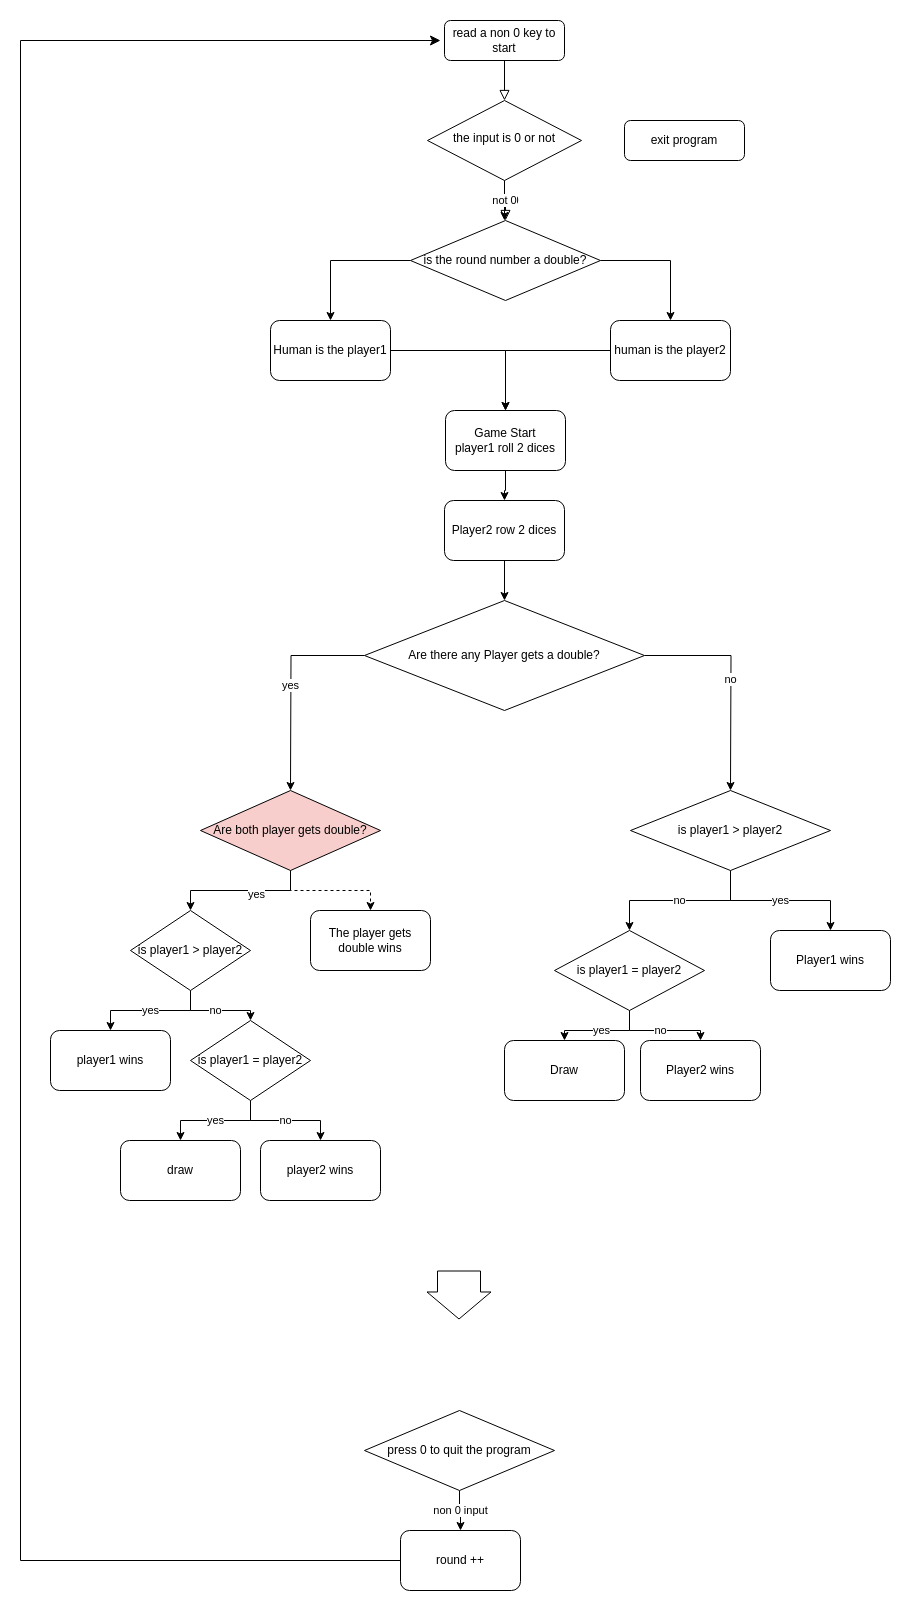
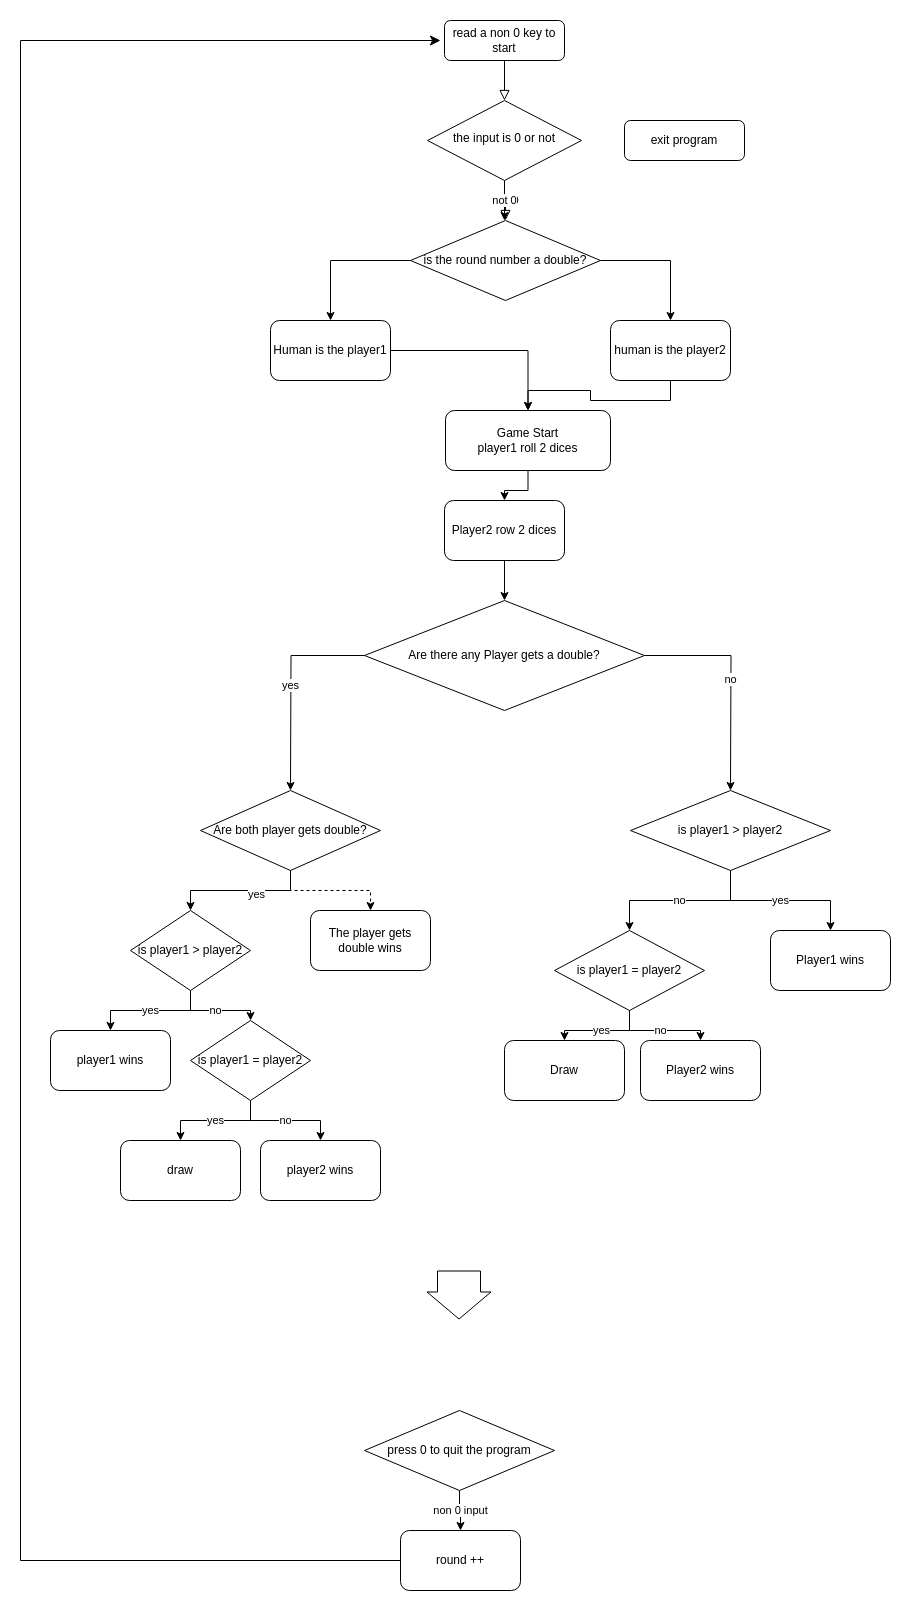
- <mxCell id="9" value="Game Start&lt;div&gt;player1 roll 2 dices&lt;/div&gt;" style="rounded=1;whiteSpace=wrap;html=1;" vertex="1" parent="1"><mxGeometry x="445" y="410" width="120" height="60" as="geometry" /></mxCell>
+ <mxCell id="9" value="Game Start&lt;div&gt;player1 roll 2 dices&lt;/div&gt;" style="rounded=1;whiteSpace=wrap;html=1;" vertex="1" parent="1"><mxGeometry x="445" y="410" width="165" height="60" as="geometry" /></mxCell>
- <mxCell id="18" value="Are both player gets double?" style="rhombus;whiteSpace=wrap;html=1;fillColor=#f8cecc;" vertex="1" parent="1"><mxGeometry x="200" y="790" width="180" height="80" as="geometry" /></mxCell>
+ <mxCell id="18" value="Are both player gets double?" style="rhombus;whiteSpace=wrap;html=1;" vertex="1" parent="1"><mxGeometry x="200" y="790" width="180" height="80" as="geometry" /></mxCell>
